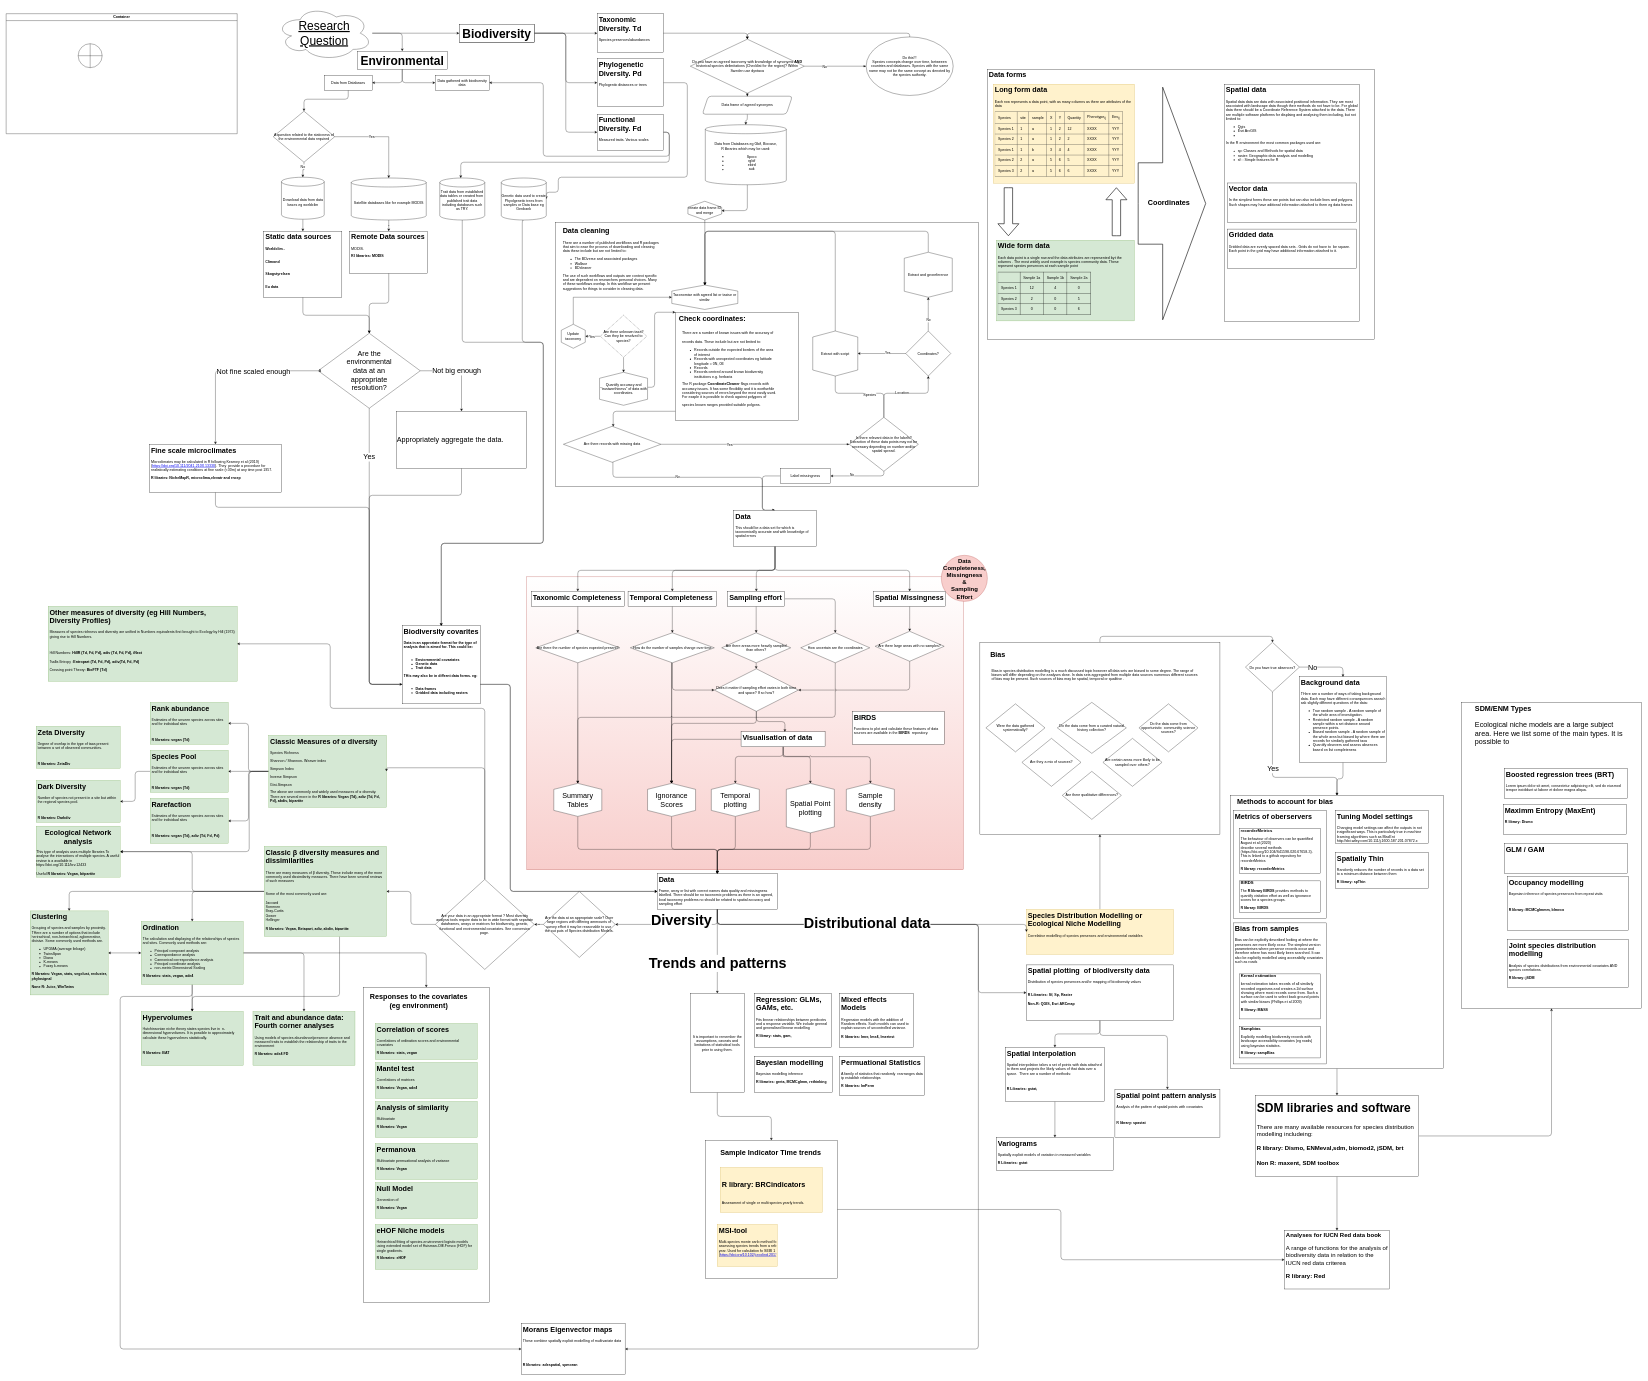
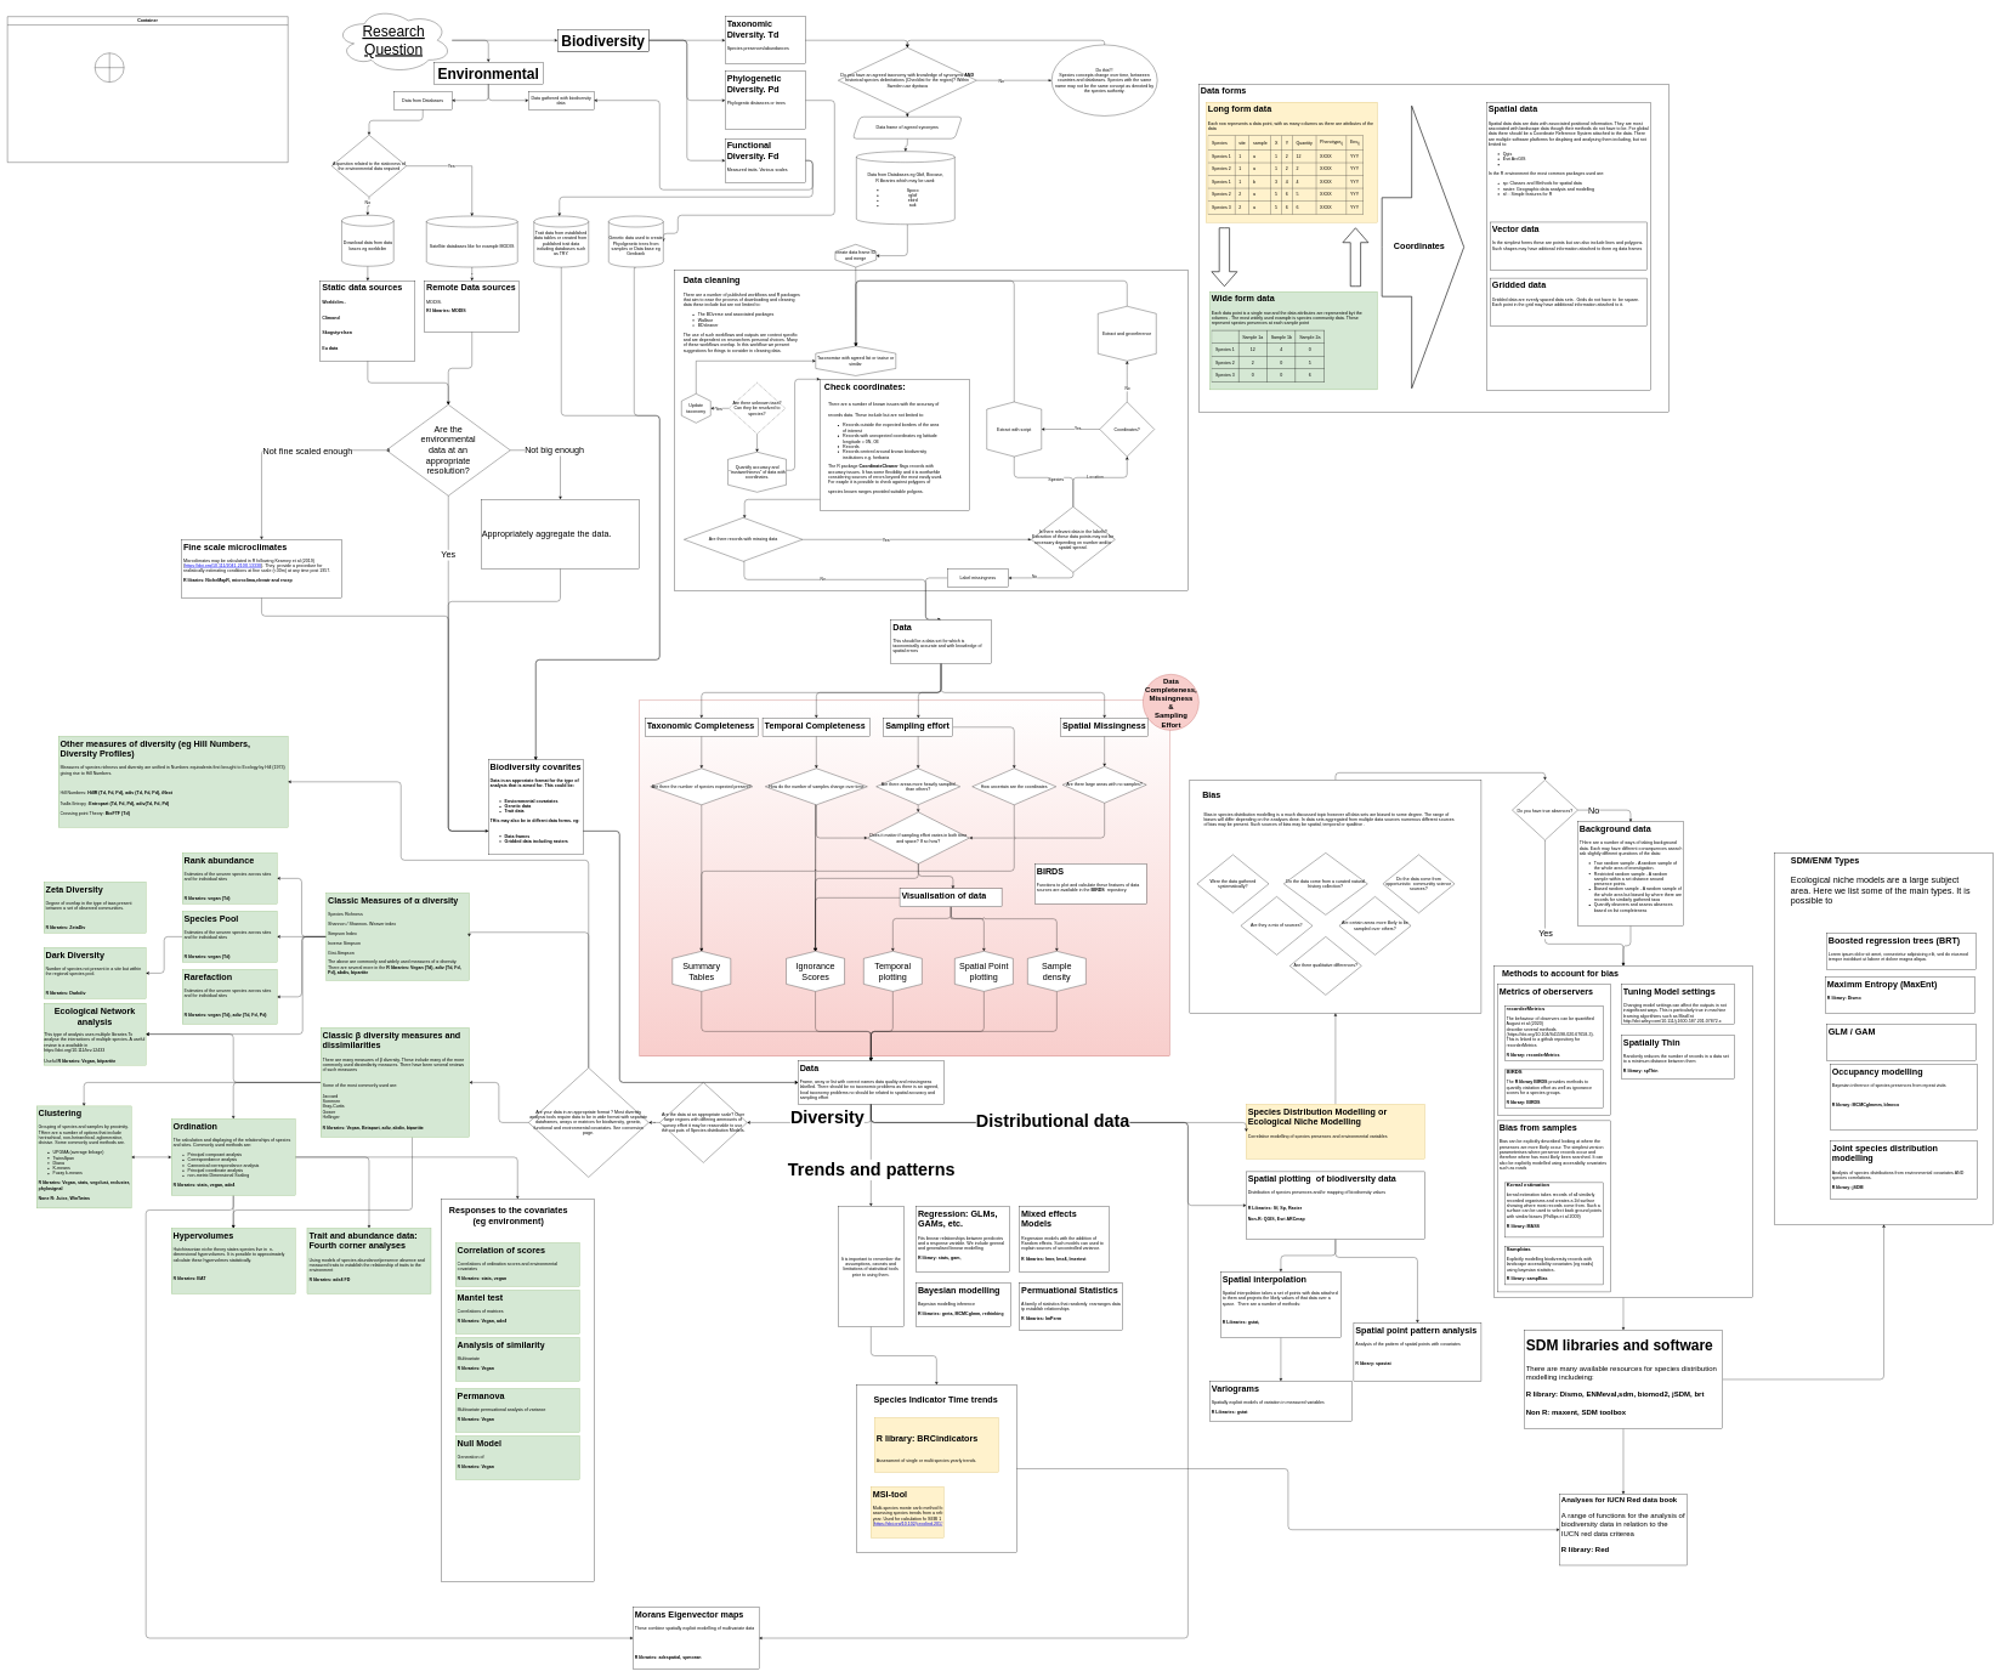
- <mxCell id="206" value="&lt;font style=&quot;font-size: 24px&quot;&gt;Spatial Point plotting&lt;/font&gt;" style="shape=hexagon;perimeter=hexagonPerimeter2;whiteSpace=wrap;html=1;fixedSize=1;rounded=0;labelBackgroundColor=none;strokeColor=#000000;fillColor=#ffffff;gradientColor=#ffffff;fontSize=12;direction=south;" parent="1" vertex="1"><mxGeometry x="2620" y="2610" width="160" height="165" as="geometry" /></mxCell>
+ <mxCell id="206" value="&lt;font style=&quot;font-size: 24px&quot;&gt;Spatial Point plotting&lt;/font&gt;" style="shape=hexagon;perimeter=hexagonPerimeter2;whiteSpace=wrap;html=1;fixedSize=1;rounded=0;labelBackgroundColor=none;strokeColor=#000000;fillColor=#ffffff;gradientColor=#ffffff;fontSize=12;direction=south;" parent="1" vertex="1"><mxGeometry x="2620" y="2610" width="160" height="110" as="geometry" /></mxCell>
- <mxCell id="274" value="Sample Indicator Time trends" style="text;html=1;strokeColor=none;fillColor=none;align=center;verticalAlign=middle;whiteSpace=wrap;rounded=0;fontSize=24;fontStyle=1" vertex="1" parent="270"><mxGeometry x="24.5" y="30" width="385.5" height="20" as="geometry" /></mxCell>
+ <mxCell id="274" value="Species Indicator Time trends" style="text;html=1;strokeColor=none;fillColor=none;align=center;verticalAlign=middle;whiteSpace=wrap;rounded=0;fontSize=24;fontStyle=1" vertex="1" parent="270"><mxGeometry x="24.5" y="30" width="385.5" height="20" as="geometry" /></mxCell>
- <mxCell id="133" value="&lt;h1&gt;eHOF Niche models&lt;br&gt;&lt;/h1&gt;&lt;p&gt;Heirarchical fitting of species-environment logistic models using extended model set of Huisman-Olff-Fresco (HOF) for single gradients.&lt;br&gt;&lt;/p&gt;&lt;p&gt;&lt;b&gt;R libraries: eHOF&lt;/b&gt;&lt;br&gt;&lt;/p&gt;" style="text;html=1;spacing=5;spacingTop=-20;whiteSpace=wrap;overflow=hidden;rounded=0;fillColor=#d5e8d4;strokeColor=#82b366;" parent="1" vertex="1"><mxGeometry x="1250" y="4080" width="340" height="150" as="geometry" /></mxCell>
